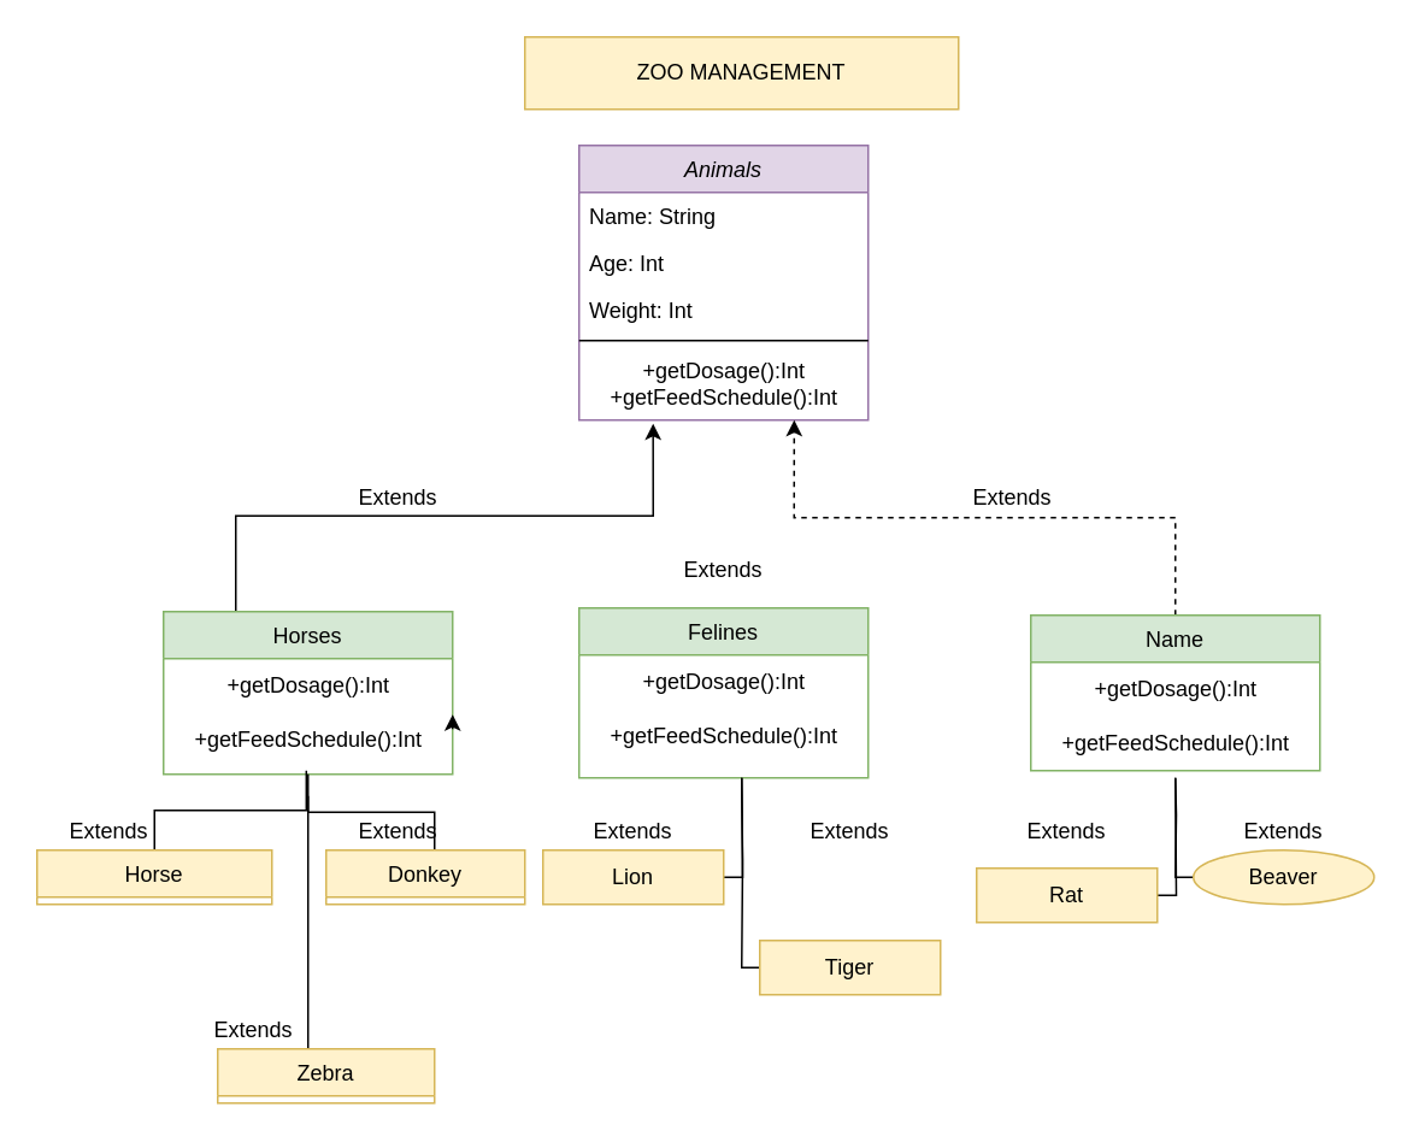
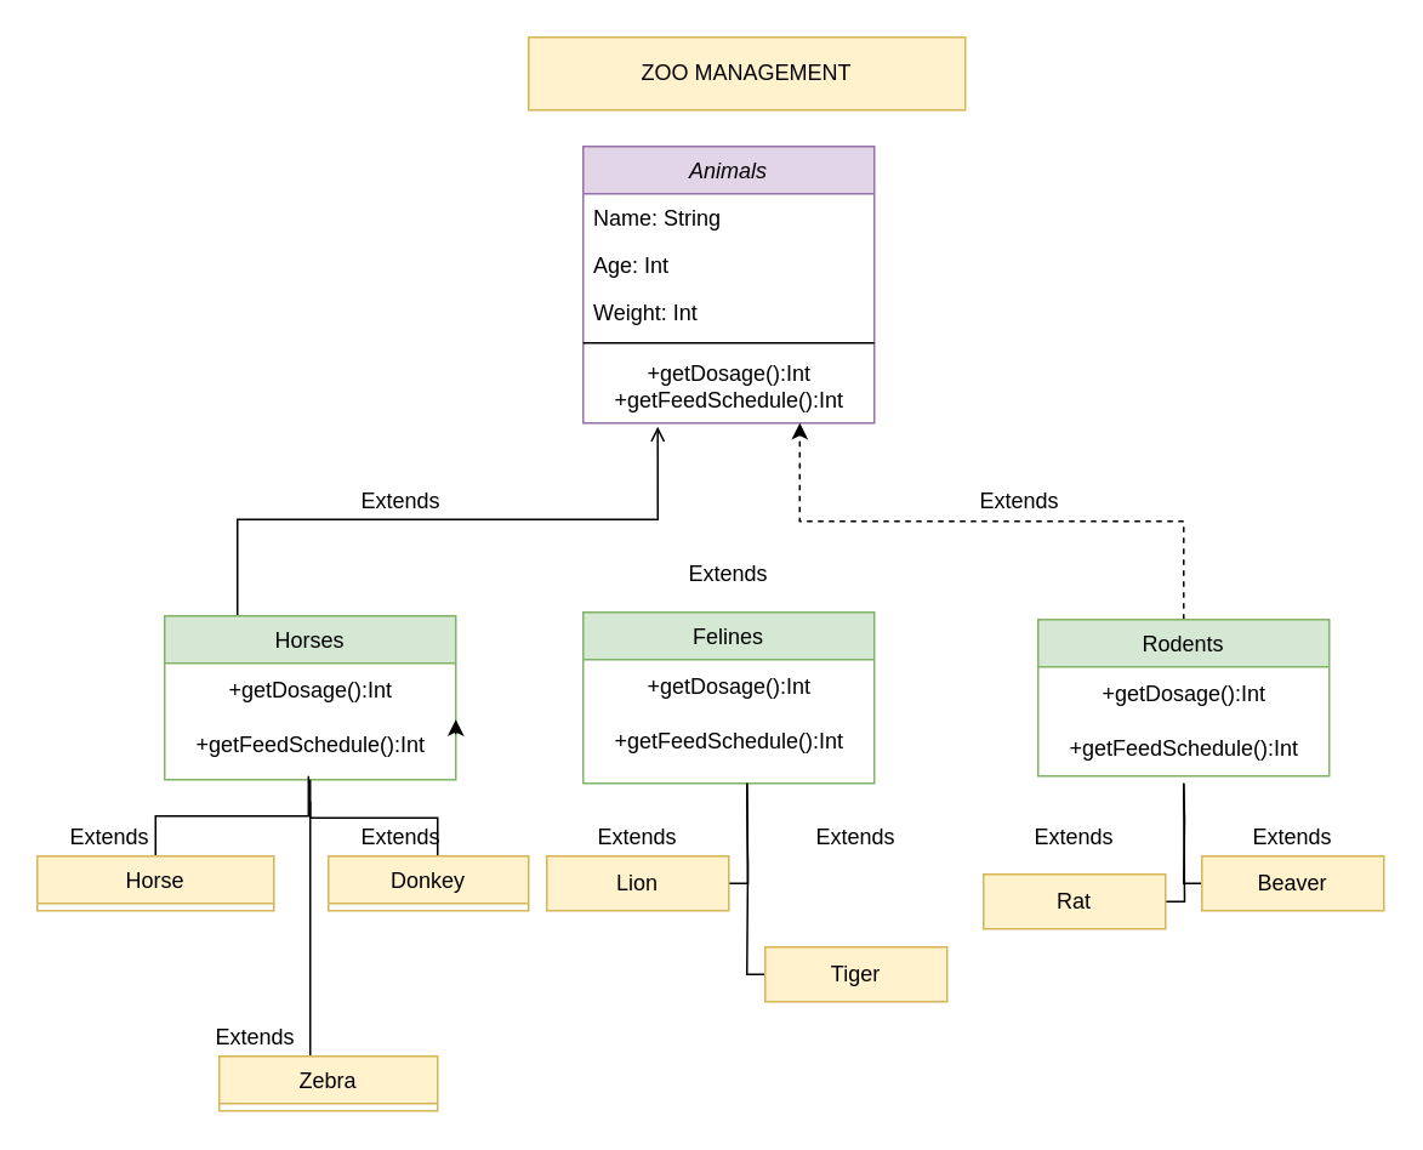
- <mxCell id="8" style="edgeStyle=orthogonalEdgeStyle;rounded=0;orthogonalLoop=1;jettySize=auto;html=1;exitX=0.25;exitY=0;exitDx=0;exitDy=0;entryX=0.256;entryY=1.05;entryDx=0;entryDy=0;entryPerimeter=0;" edge="1" parent="1" source="9" target="7"><mxGeometry relative="1" as="geometry" /></mxCell>
+ <mxCell id="8" style="edgeStyle=orthogonalEdgeStyle;rounded=0;orthogonalLoop=1;jettySize=auto;html=1;exitX=0.25;exitY=0;exitDx=0;exitDy=0;entryX=0.256;entryY=1.05;entryDx=0;entryDy=0;entryPerimeter=0;endArrow=open;" edge="1" parent="1" source="9" target="7"><mxGeometry relative="1" as="geometry" /></mxCell>
- <mxCell id="14" value="Name" style="swimlane;fontStyle=0;align=center;verticalAlign=top;childLayout=stackLayout;horizontal=1;startSize=26;horizontalStack=0;resizeParent=1;resizeLast=0;collapsible=1;marginBottom=0;rounded=0;shadow=0;strokeWidth=1;fillColor=#d5e8d4;strokeColor=#82b366;" parent="1" vertex="1"><mxGeometry x="570" y="340" width="160" height="86" as="geometry"><mxRectangle x="340" y="380" width="170" height="26" as="alternateBounds" /></mxGeometry></mxCell>
+ <mxCell id="14" value="Rodents" style="swimlane;fontStyle=0;align=center;verticalAlign=top;childLayout=stackLayout;horizontal=1;startSize=26;horizontalStack=0;resizeParent=1;resizeLast=0;collapsible=1;marginBottom=0;rounded=0;shadow=0;strokeWidth=1;fillColor=#d5e8d4;strokeColor=#82b366;" parent="1" vertex="1"><mxGeometry x="570" y="340" width="160" height="86" as="geometry"><mxRectangle x="340" y="380" width="170" height="26" as="alternateBounds" /></mxGeometry></mxCell>
- <mxCell id="29" value="Beaver" style="ellipse;whiteSpace=wrap;html=1;align=center;verticalAlign=middle;treeFolding=1;treeMoving=1;fillColor=#fff2cc;strokeColor=#d6b656;" vertex="1" parent="1"><mxGeometry x="660" y="470" width="100" height="30" as="geometry" /></mxCell>
+ <mxCell id="29" value="Beaver" style="whiteSpace=wrap;html=1;align=center;verticalAlign=middle;treeFolding=1;treeMoving=1;fillColor=#fff2cc;strokeColor=#d6b656;" vertex="1" parent="1"><mxGeometry x="660" y="470" width="100" height="30" as="geometry" /></mxCell>
